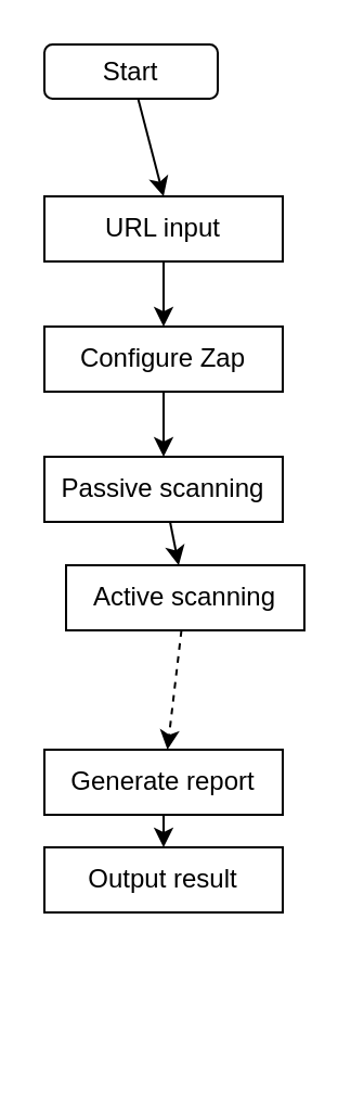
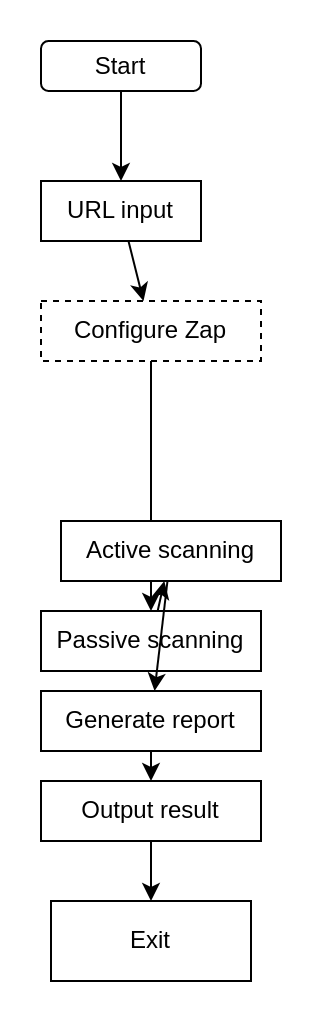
- <mxCell id="5" value="URL input" style="rounded=0;whiteSpace=wrap;html=1;" vertex="1" parent="1"><mxGeometry x="20" y="90" width="110" height="30" as="geometry" /></mxCell>
+ <mxCell id="5" value="URL input" style="rounded=0;whiteSpace=wrap;html=1;" vertex="1" parent="1"><mxGeometry x="20" y="90" width="80" height="30" as="geometry" /></mxCell>
- <mxCell id="7" value="Configure Zap" style="rounded=0;whiteSpace=wrap;html=1;" vertex="1" parent="1"><mxGeometry x="20" y="150" width="110" height="30" as="geometry" /></mxCell>
+ <mxCell id="7" value="Configure Zap" style="rounded=0;whiteSpace=wrap;html=1;dashed=1;" vertex="1" parent="1"><mxGeometry x="20" y="150" width="110" height="30" as="geometry" /></mxCell>
- <mxCell id="9" value="Passive scanning" style="rounded=0;whiteSpace=wrap;html=1;" vertex="1" parent="1"><mxGeometry x="20" y="210" width="110" height="30" as="geometry" /></mxCell>
+ <mxCell id="9" value="Passive scanning" style="rounded=0;whiteSpace=wrap;html=1;" vertex="1" parent="1"><mxGeometry x="20" y="305" width="110" height="30" as="geometry" /></mxCell>
- <mxCell id="10" value="" style="edgeStyle=none;html=1;dashed=1;" edge="1" parent="1" source="11" target="13"><mxGeometry relative="1" as="geometry" /></mxCell>
+ <mxCell id="10" value="" style="edgeStyle=none;html=1;" edge="1" parent="1" source="11" target="13"><mxGeometry relative="1" as="geometry" /></mxCell>
+ <mxCell id="14" value="" style="edgeStyle=none;html=1;" edge="1" parent="1" source="15" target="16"><mxGeometry relative="1" as="geometry" /></mxCell>
+ <mxCell id="16" value="Exit" style="whiteSpace=wrap;html=1;rounded=0;" vertex="1" parent="1"><mxGeometry x="25" y="450" width="100" height="40" as="geometry" /></mxCell>
